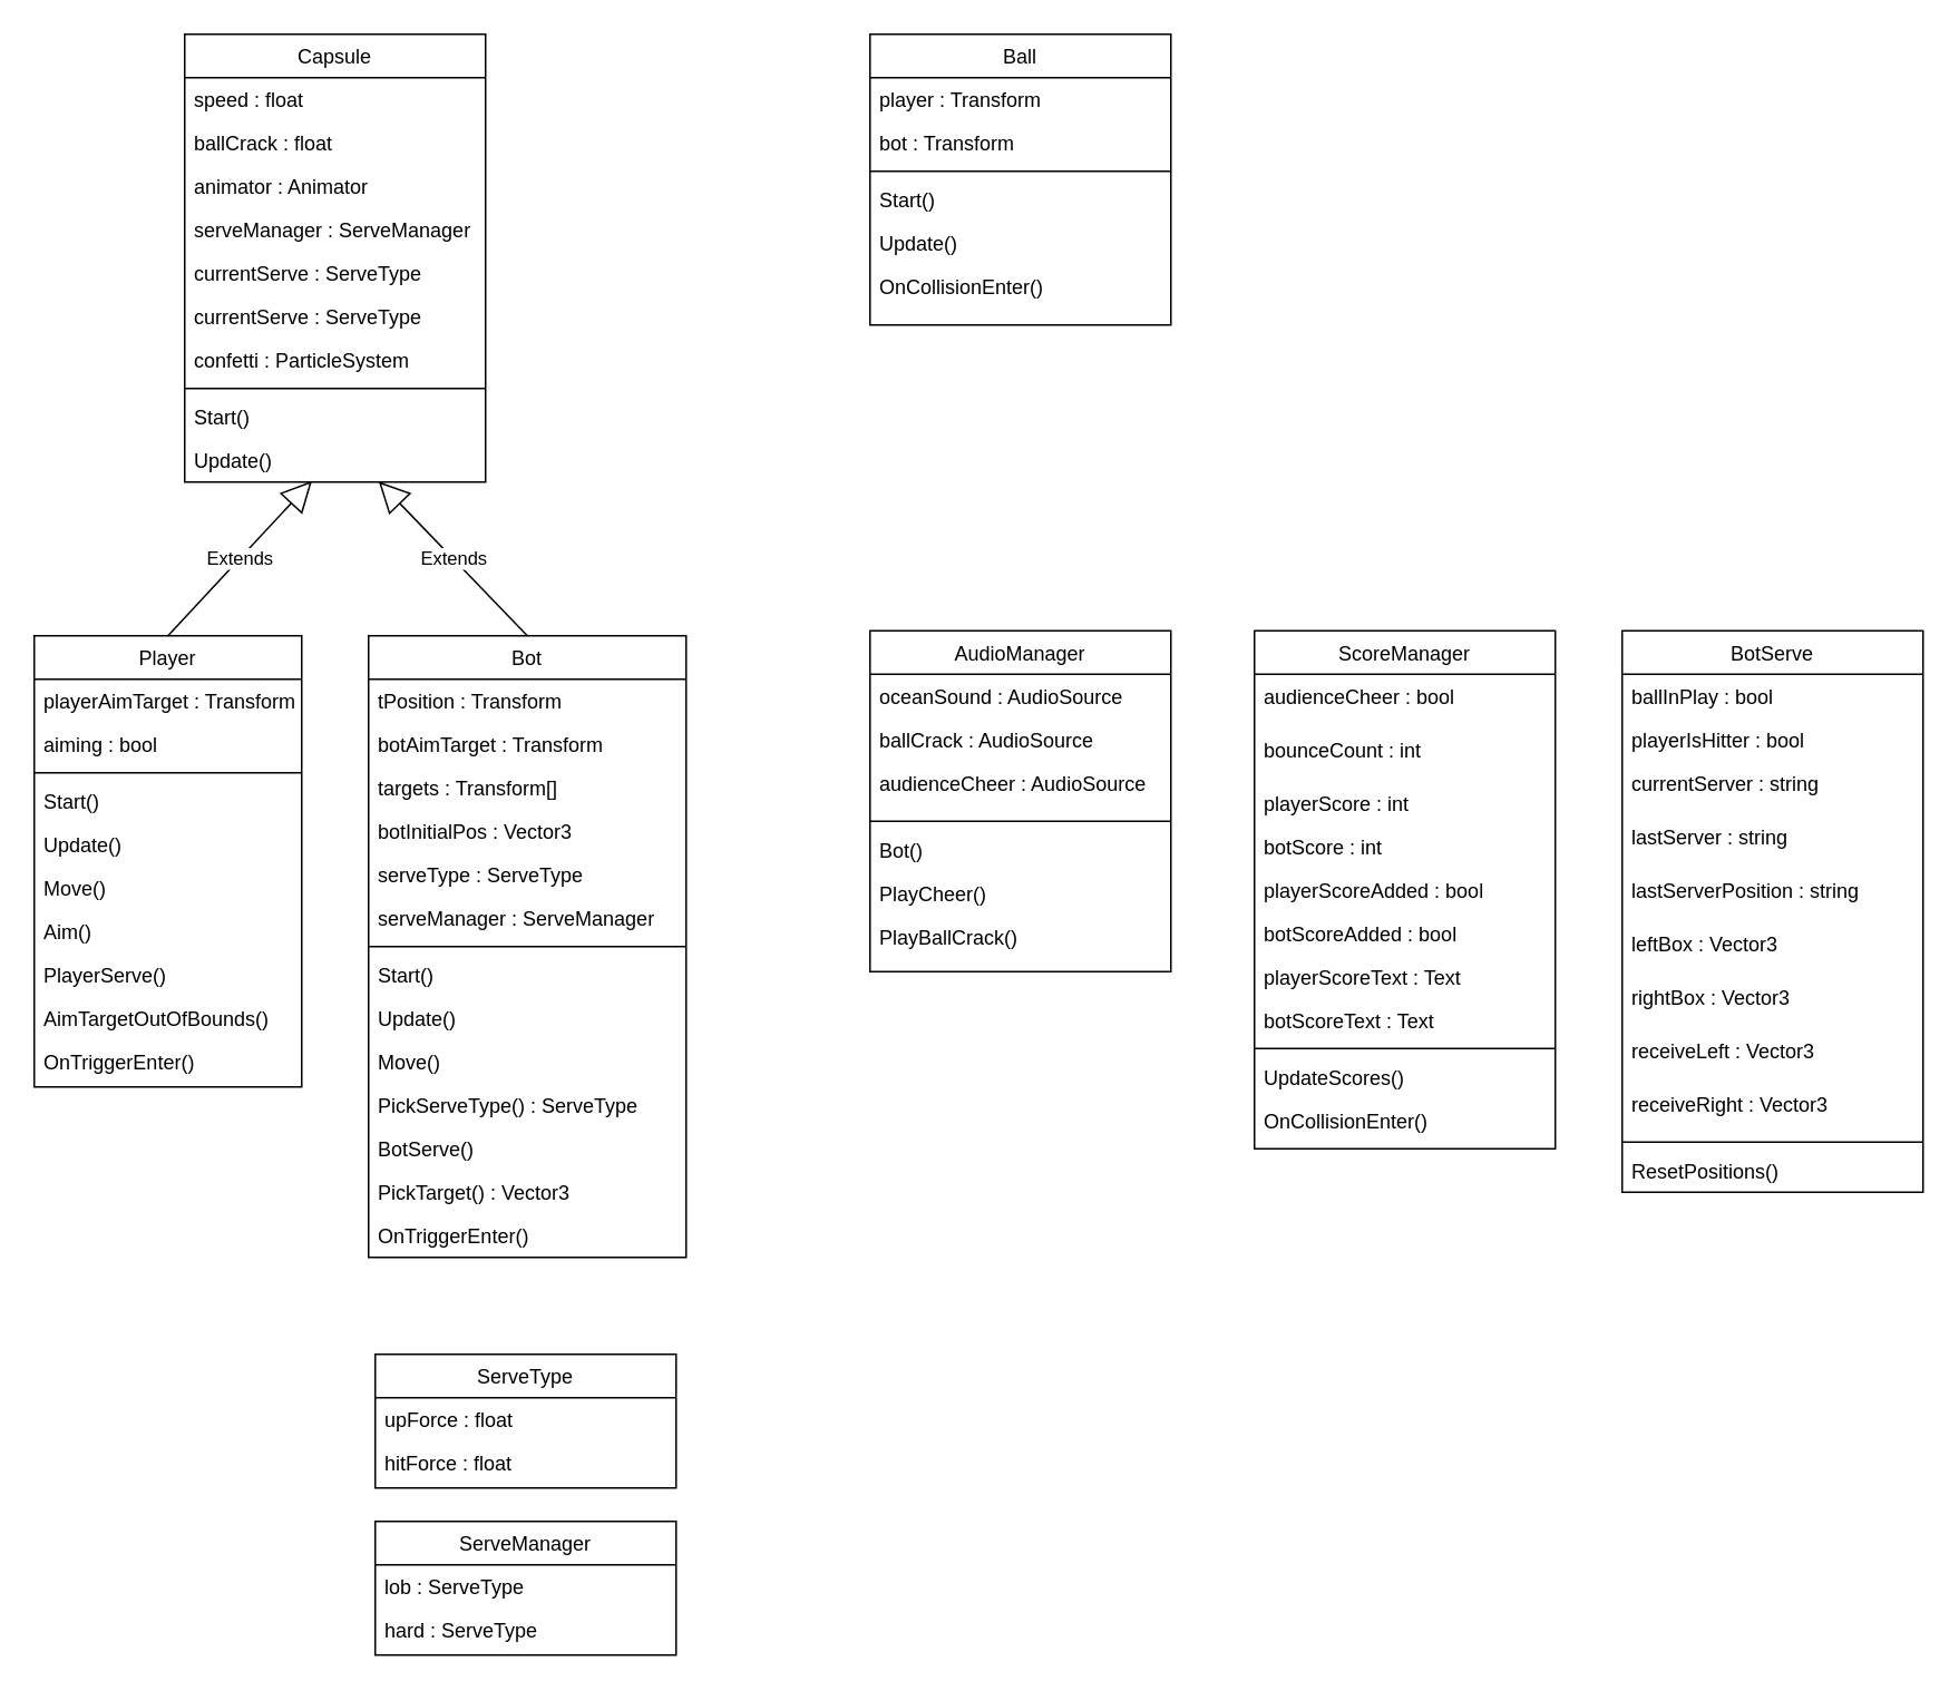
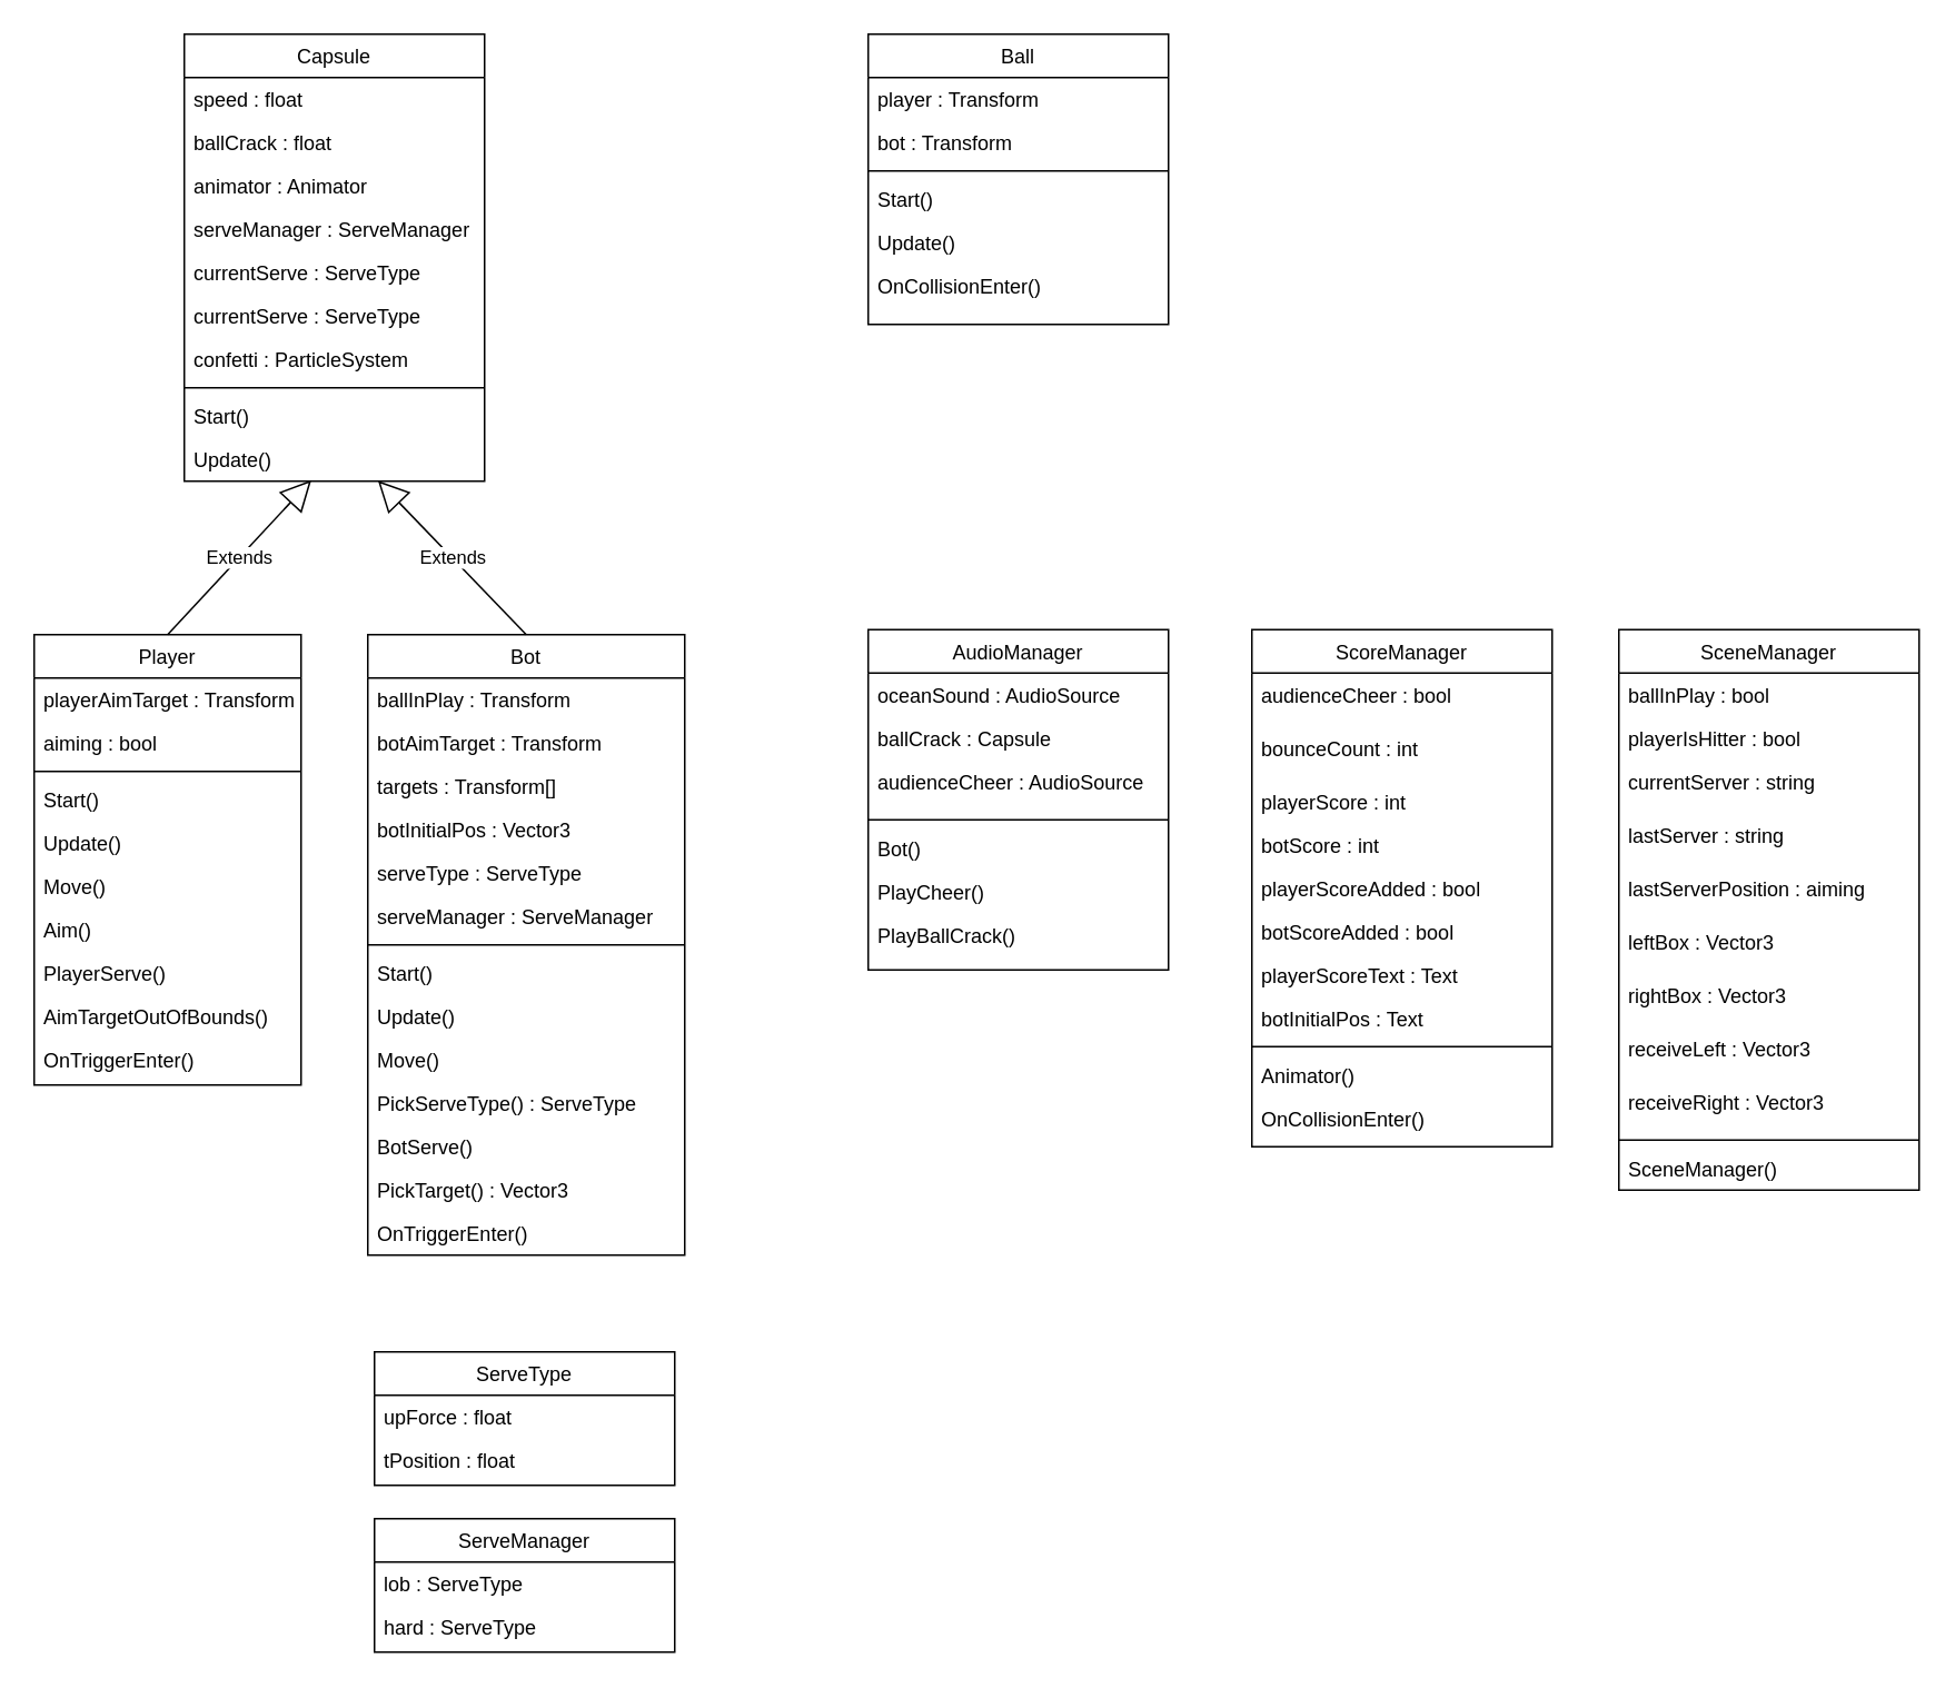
- <mxCell id="74" value="BotServe" style="swimlane;fontStyle=0;align=center;verticalAlign=top;childLayout=stackLayout;horizontal=1;startSize=26;horizontalStack=0;resizeParent=1;resizeLast=0;collapsible=1;marginBottom=0;rounded=0;shadow=0;strokeWidth=1;" vertex="1" parent="1"><mxGeometry x="970" y="377" width="180" height="336" as="geometry"><mxRectangle x="550" y="140" width="160" height="26" as="alternateBounds" /></mxGeometry></mxCell>
+ <mxCell id="74" value="SceneManager" style="swimlane;fontStyle=0;align=center;verticalAlign=top;childLayout=stackLayout;horizontal=1;startSize=26;horizontalStack=0;resizeParent=1;resizeLast=0;collapsible=1;marginBottom=0;rounded=0;shadow=0;strokeWidth=1;" vertex="1" parent="1"><mxGeometry x="970" y="377" width="180" height="336" as="geometry"><mxRectangle x="550" y="140" width="160" height="26" as="alternateBounds" /></mxGeometry></mxCell>
- <mxCell id="21" value="tPosition : Transform" style="text;align=left;verticalAlign=top;spacingLeft=4;spacingRight=4;overflow=hidden;rotatable=0;points=[[0,0.5],[1,0.5]];portConstraint=eastwest;" parent="20" vertex="1"><mxGeometry y="26" width="190" height="26" as="geometry" /></mxCell>
+ <mxCell id="21" value="ballInPlay : Transform" style="text;align=left;verticalAlign=top;spacingLeft=4;spacingRight=4;overflow=hidden;rotatable=0;points=[[0,0.5],[1,0.5]];portConstraint=eastwest;" parent="20" vertex="1"><mxGeometry y="26" width="190" height="26" as="geometry" /></mxCell>
- <mxCell id="56" value="ballCrack : AudioSource" style="text;align=left;verticalAlign=top;spacingLeft=4;spacingRight=4;overflow=hidden;rotatable=0;points=[[0,0.5],[1,0.5]];portConstraint=eastwest;rounded=0;shadow=0;html=0;" vertex="1" parent="54"><mxGeometry y="52" width="180" height="26" as="geometry" /></mxCell>
+ <mxCell id="56" value="ballCrack : Capsule" style="text;align=left;verticalAlign=top;spacingLeft=4;spacingRight=4;overflow=hidden;rotatable=0;points=[[0,0.5],[1,0.5]];portConstraint=eastwest;rounded=0;shadow=0;html=0;" vertex="1" parent="54"><mxGeometry y="52" width="180" height="26" as="geometry" /></mxCell>
- <mxCell id="79" value="lastServerPosition : string" style="text;align=left;verticalAlign=top;spacingLeft=4;spacingRight=4;overflow=hidden;rotatable=0;points=[[0,0.5],[1,0.5]];portConstraint=eastwest;rounded=0;shadow=0;html=0;" vertex="1" parent="74"><mxGeometry y="142" width="180" height="32" as="geometry" /></mxCell>
+ <mxCell id="79" value="lastServerPosition : aiming" style="text;align=left;verticalAlign=top;spacingLeft=4;spacingRight=4;overflow=hidden;rotatable=0;points=[[0,0.5],[1,0.5]];portConstraint=eastwest;rounded=0;shadow=0;html=0;" vertex="1" parent="74"><mxGeometry y="142" width="180" height="32" as="geometry" /></mxCell>
- <mxCell id="70" value="botScoreText : Text" style="text;align=left;verticalAlign=top;spacingLeft=4;spacingRight=4;overflow=hidden;rotatable=0;points=[[0,0.5],[1,0.5]];portConstraint=eastwest;rounded=0;shadow=0;html=0;" vertex="1" parent="62"><mxGeometry y="220" width="180" height="26" as="geometry" /></mxCell>
+ <mxCell id="70" value="botInitialPos : Text" style="text;align=left;verticalAlign=top;spacingLeft=4;spacingRight=4;overflow=hidden;rotatable=0;points=[[0,0.5],[1,0.5]];portConstraint=eastwest;rounded=0;shadow=0;html=0;" vertex="1" parent="62"><mxGeometry y="220" width="180" height="26" as="geometry" /></mxCell>
- <mxCell id="72" value="UpdateScores()" style="text;align=left;verticalAlign=top;spacingLeft=4;spacingRight=4;overflow=hidden;rotatable=0;points=[[0,0.5],[1,0.5]];portConstraint=eastwest;" vertex="1" parent="62"><mxGeometry y="254" width="180" height="26" as="geometry" /></mxCell>
+ <mxCell id="72" value="Animator()" style="text;align=left;verticalAlign=top;spacingLeft=4;spacingRight=4;overflow=hidden;rotatable=0;points=[[0,0.5],[1,0.5]];portConstraint=eastwest;" vertex="1" parent="62"><mxGeometry y="254" width="180" height="26" as="geometry" /></mxCell>
- <mxCell id="85" value="ResetPositions()" style="text;align=left;verticalAlign=top;spacingLeft=4;spacingRight=4;overflow=hidden;rotatable=0;points=[[0,0.5],[1,0.5]];portConstraint=eastwest;" vertex="1" parent="74"><mxGeometry y="310" width="180" height="26" as="geometry" /></mxCell>
+ <mxCell id="85" value="SceneManager()" style="text;align=left;verticalAlign=top;spacingLeft=4;spacingRight=4;overflow=hidden;rotatable=0;points=[[0,0.5],[1,0.5]];portConstraint=eastwest;" vertex="1" parent="74"><mxGeometry y="310" width="180" height="26" as="geometry" /></mxCell>
- <mxCell id="50" value="hitForce : float" style="text;align=left;verticalAlign=top;spacingLeft=4;spacingRight=4;overflow=hidden;rotatable=0;points=[[0,0.5],[1,0.5]];portConstraint=eastwest;rounded=0;shadow=0;html=0;" parent="48" vertex="1"><mxGeometry y="52" width="180" height="26" as="geometry" /></mxCell>
+ <mxCell id="50" value="tPosition : float" style="text;align=left;verticalAlign=top;spacingLeft=4;spacingRight=4;overflow=hidden;rotatable=0;points=[[0,0.5],[1,0.5]];portConstraint=eastwest;rounded=0;shadow=0;html=0;" parent="48" vertex="1"><mxGeometry y="52" width="180" height="26" as="geometry" /></mxCell>
